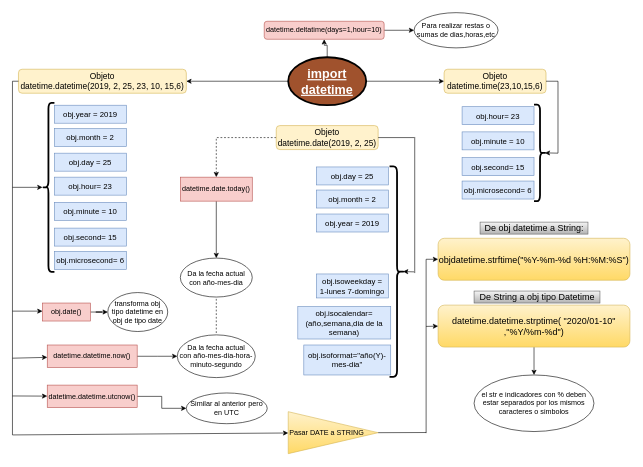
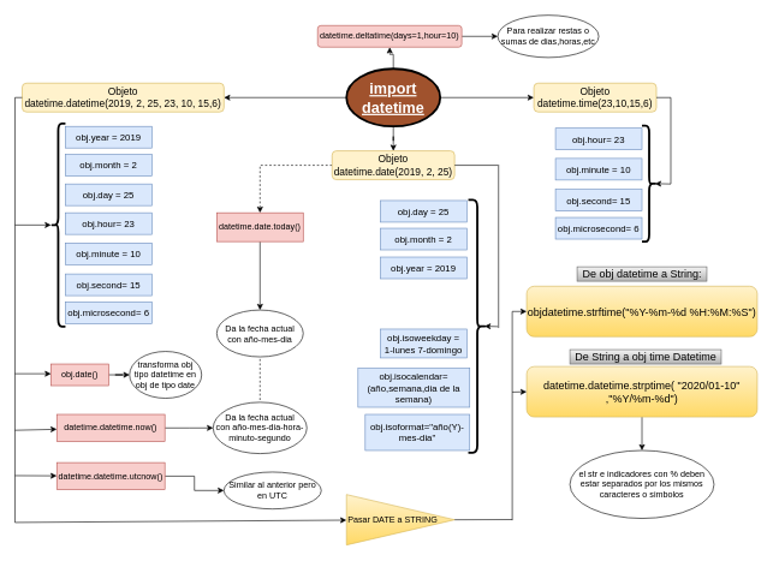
+ <mxCell id="3" style="edgeStyle=orthogonalEdgeStyle;rounded=0;orthogonalLoop=1;jettySize=auto;html=1;entryX=0.5;entryY=0;entryDx=0;entryDy=0;" edge="1" parent="1" source="6" target="8"><mxGeometry relative="1" as="geometry"><mxPoint x="540" y="235" as="targetPoint" /></mxGeometry></mxCell>
- <mxCell id="69" value="De String a obj tipo Datetime" style="text;html=1;align=center;verticalAlign=middle;resizable=0;points=[];autosize=1;fontSize=15;gradientColor=#b3b3b3;fillColor=#f5f5f5;strokeColor=#666666;" vertex="1" parent="1"><mxGeometry x="790" y="485" width="210" height="20" as="geometry" /></mxCell>
+ <mxCell id="69" value="De String a obj time Datetime" style="text;html=1;align=center;verticalAlign=middle;resizable=0;points=[];autosize=1;fontSize=15;gradientColor=#b3b3b3;fillColor=#f5f5f5;strokeColor=#666666;" vertex="1" parent="1"><mxGeometry x="790" y="485" width="210" height="20" as="geometry" /></mxCell>
